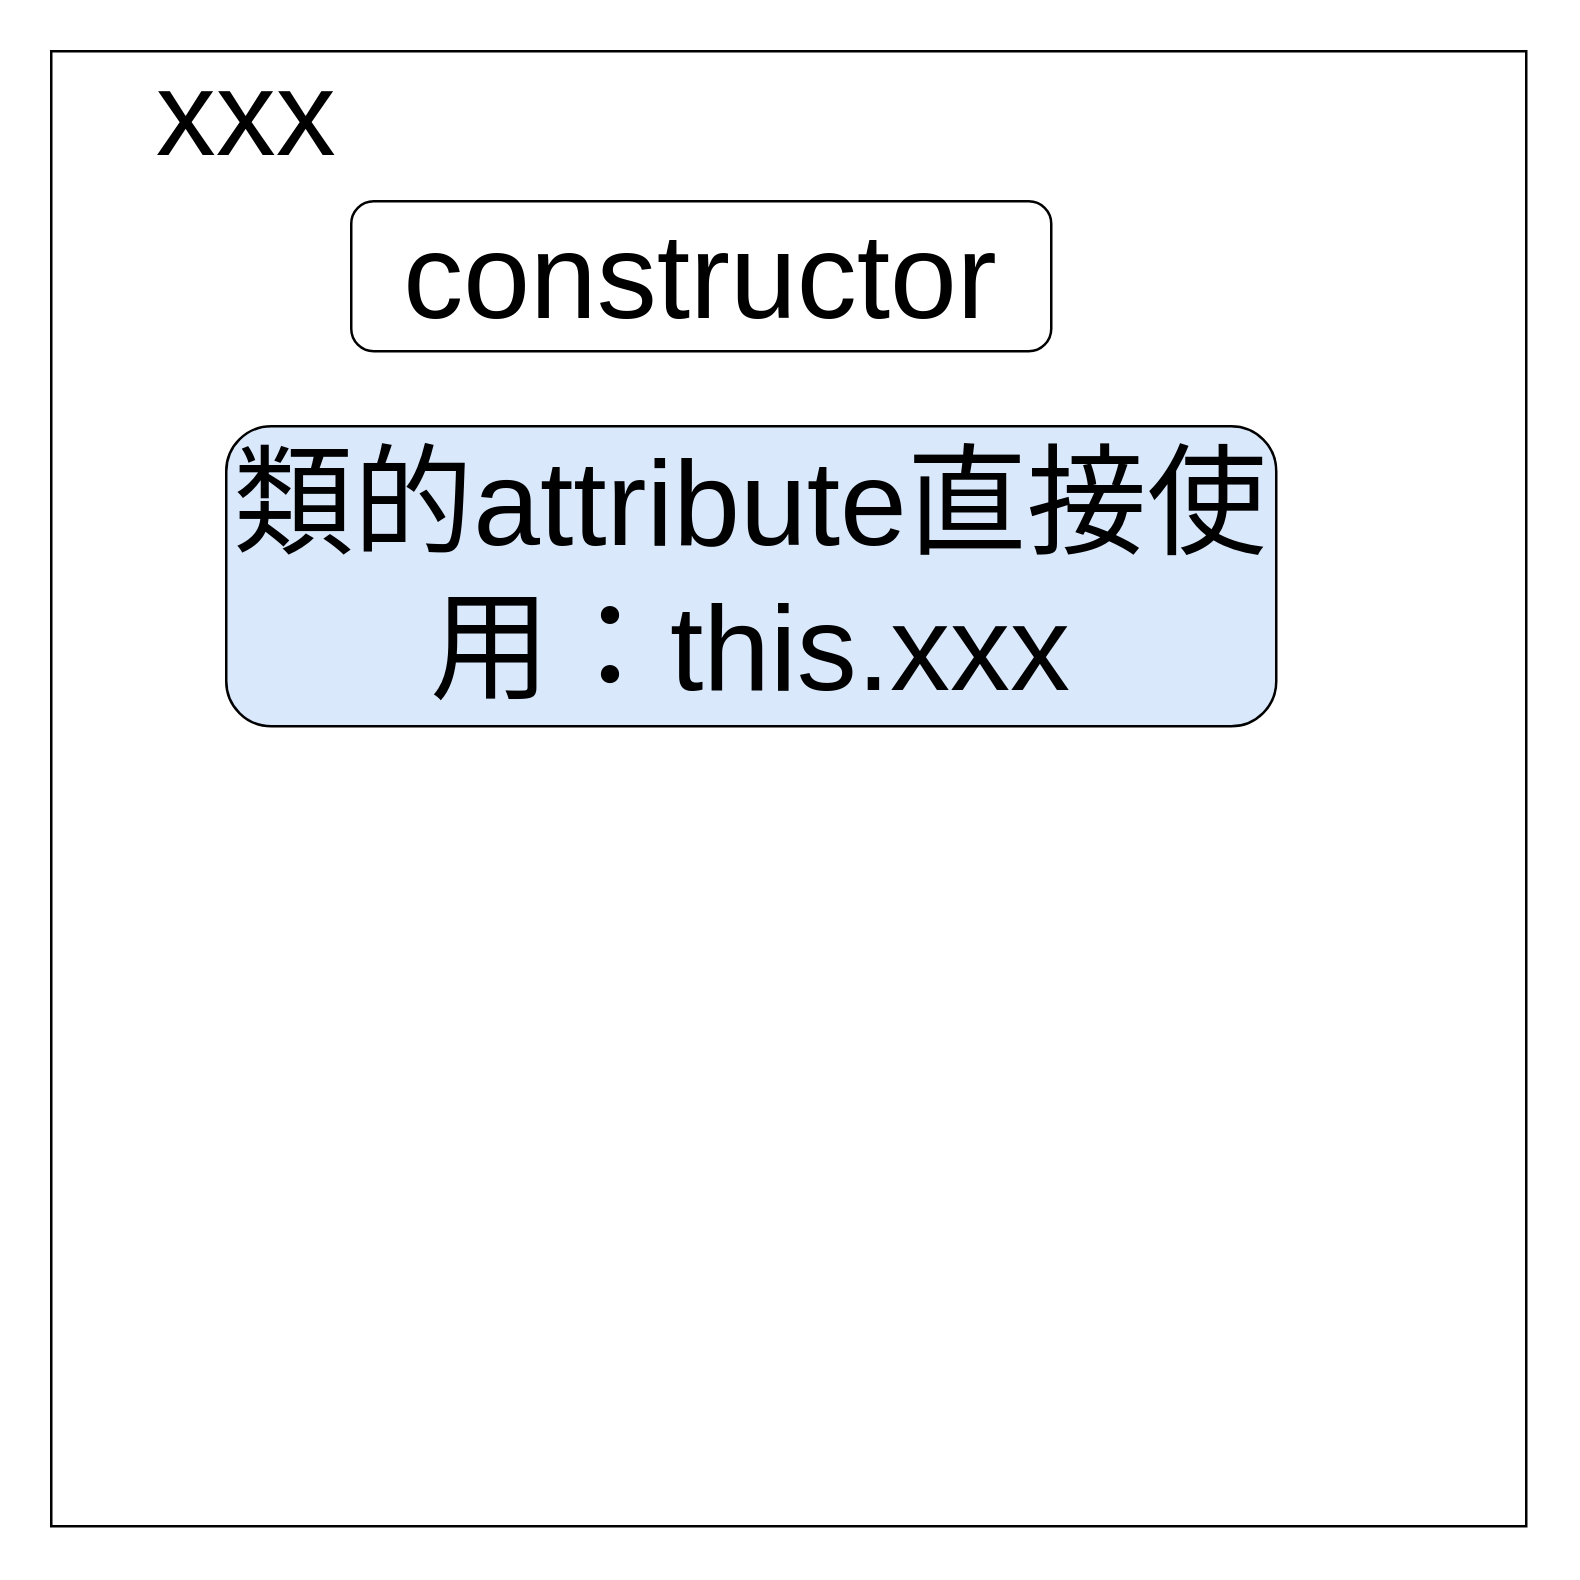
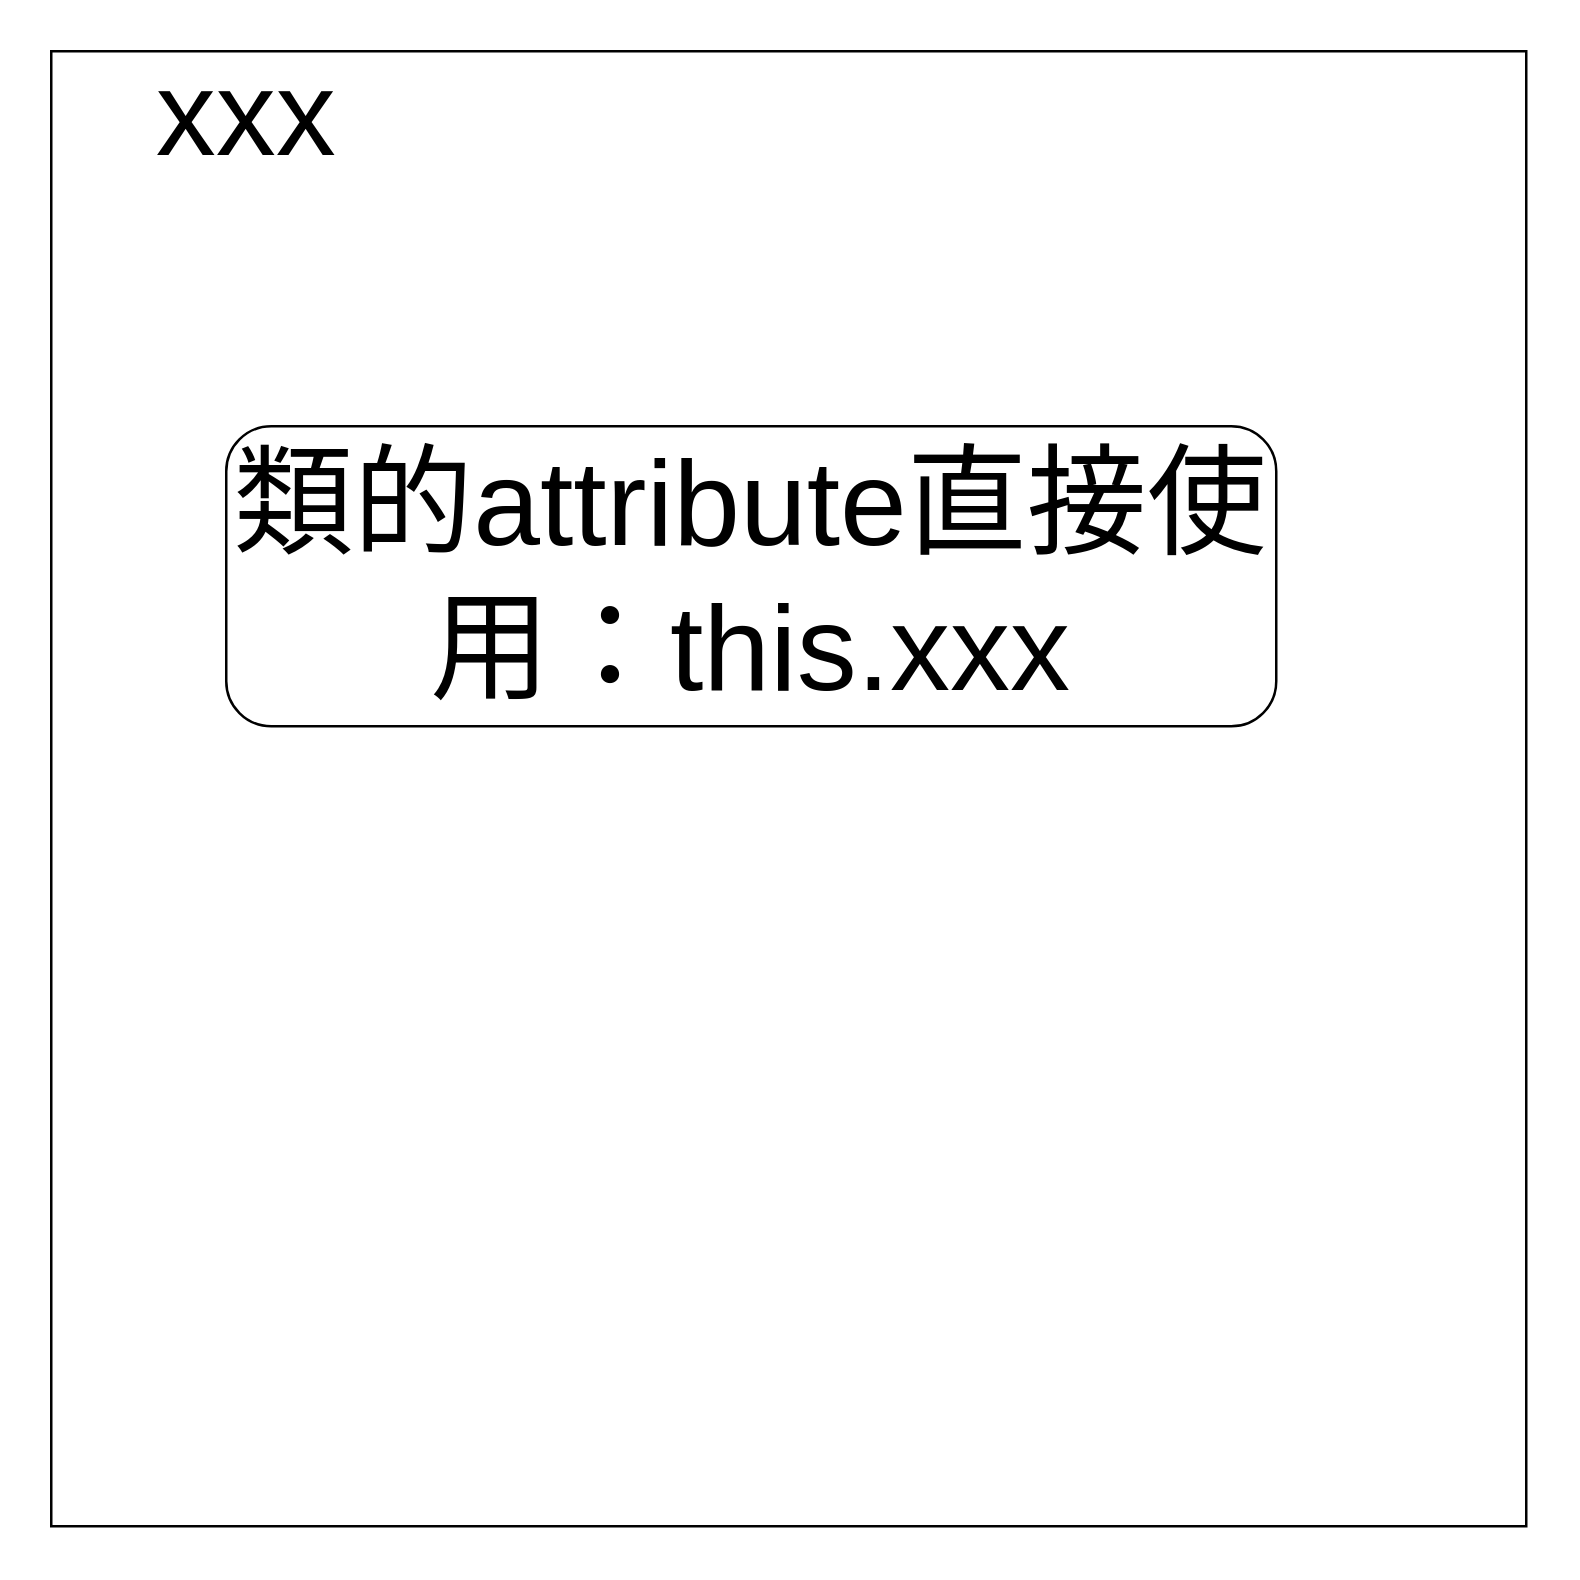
- <mxCell id="4" value="constructor" style="rounded=1;whiteSpace=wrap;html=1;fontSize=48;" vertex="1" parent="1"><mxGeometry x="140" y="80" width="280" height="60" as="geometry" /></mxCell>
- <mxCell id="5" value="類的attribute直接使用：this.xxx" style="rounded=1;whiteSpace=wrap;html=1;fontSize=48;fillColor=#dae8fc;" vertex="1" parent="1"><mxGeometry x="90" y="170" width="420" height="120" as="geometry" /></mxCell>
+ <mxCell id="5" value="類的attribute直接使用：this.xxx" style="rounded=1;whiteSpace=wrap;html=1;fontSize=48;" vertex="1" parent="1"><mxGeometry x="90" y="170" width="420" height="120" as="geometry" /></mxCell>
